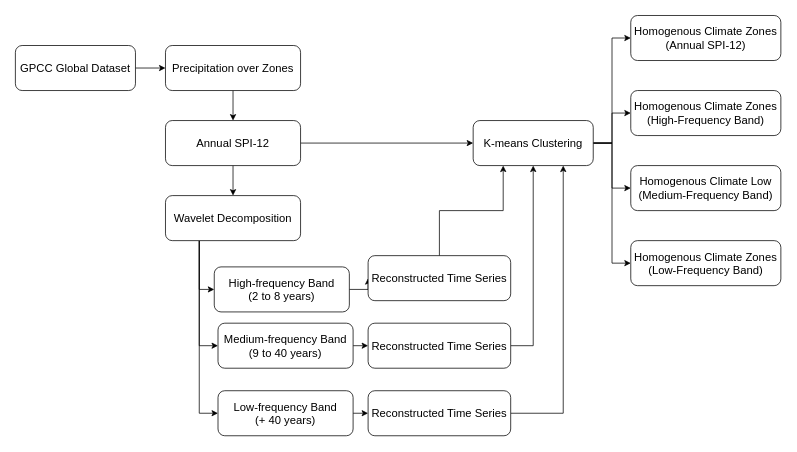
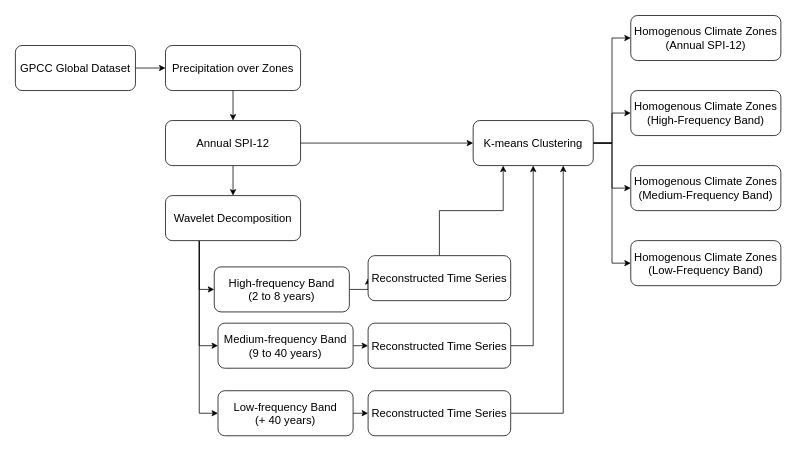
- <mxCell id="32" value="&lt;font style=&quot;font-size: 15px;&quot;&gt;Homogenous Climate Low (Medium-Frequency Band)&lt;/font&gt;" style="rounded=1;whiteSpace=wrap;html=1;" vertex="1" parent="1"><mxGeometry x="840" y="220" width="200" height="60" as="geometry" /></mxCell>
+ <mxCell id="32" value="&lt;font style=&quot;font-size: 15px;&quot;&gt;Homogenous Climate Zones (Medium-Frequency Band)&lt;/font&gt;" style="rounded=1;whiteSpace=wrap;html=1;" vertex="1" parent="1"><mxGeometry x="840" y="220" width="200" height="60" as="geometry" /></mxCell>
